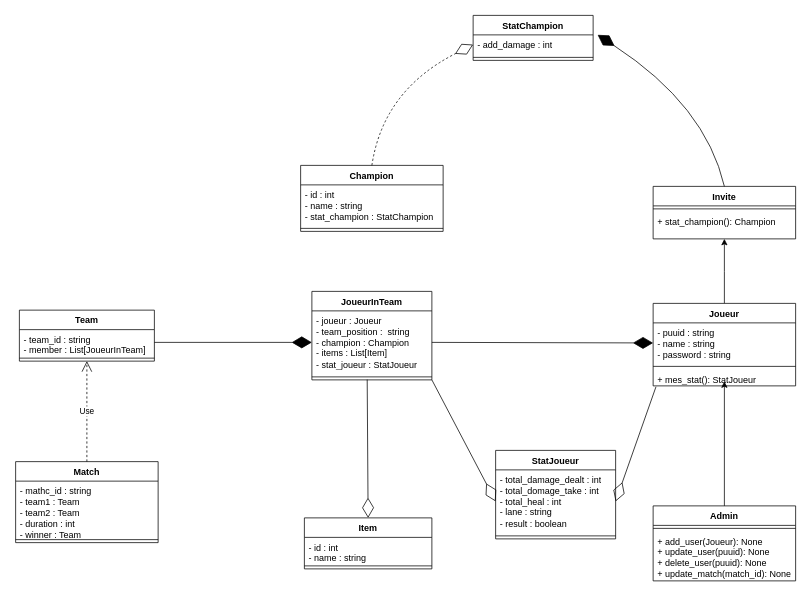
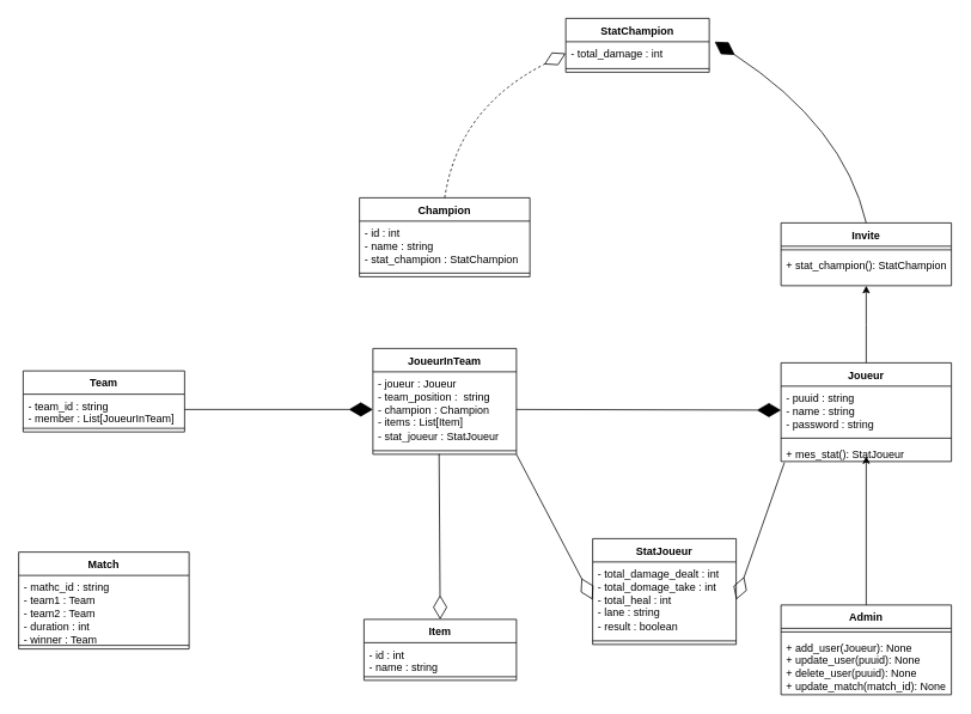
- <mxCell id="6" value="- add_damage : int" style="text;strokeColor=none;fillColor=none;align=left;verticalAlign=top;spacingLeft=4;spacingRight=4;overflow=hidden;rotatable=0;points=[[0,0.5],[1,0.5]];portConstraint=eastwest;whiteSpace=wrap;html=1;" vertex="1" parent="5"><mxGeometry y="26" width="160" height="26" as="geometry" /></mxCell>
+ <mxCell id="6" value="- total_damage : int" style="text;strokeColor=none;fillColor=none;align=left;verticalAlign=top;spacingLeft=4;spacingRight=4;overflow=hidden;rotatable=0;points=[[0,0.5],[1,0.5]];portConstraint=eastwest;whiteSpace=wrap;html=1;" vertex="1" parent="5"><mxGeometry y="26" width="160" height="26" as="geometry" /></mxCell>
- <mxCell id="4" value="+ stat_champion(): Champion" style="text;strokeColor=none;fillColor=none;align=left;verticalAlign=top;spacingLeft=4;spacingRight=4;overflow=hidden;rotatable=0;points=[[0,0.5],[1,0.5]];portConstraint=eastwest;whiteSpace=wrap;html=1;" parent="2" vertex="1"><mxGeometry y="34" width="190" height="36" as="geometry" /></mxCell>
+ <mxCell id="4" value="+ stat_champion(): StatChampion" style="text;strokeColor=none;fillColor=none;align=left;verticalAlign=top;spacingLeft=4;spacingRight=4;overflow=hidden;rotatable=0;points=[[0,0.5],[1,0.5]];portConstraint=eastwest;whiteSpace=wrap;html=1;" parent="2" vertex="1"><mxGeometry y="34" width="190" height="36" as="geometry" /></mxCell>
- <mxCell id="36" value="Use" style="endArrow=open;endSize=12;dashed=1;html=1;rounded=0;exitX=0.5;exitY=0;exitDx=0;exitDy=0;entryX=0.5;entryY=1;entryDx=0;entryDy=0;" edge="1" parent="1" source="27" target="24"><mxGeometry width="160" relative="1" as="geometry"><mxPoint x="135" y="558" as="sourcePoint" /><mxPoint x="295" y="558" as="targetPoint" /></mxGeometry></mxCell>
